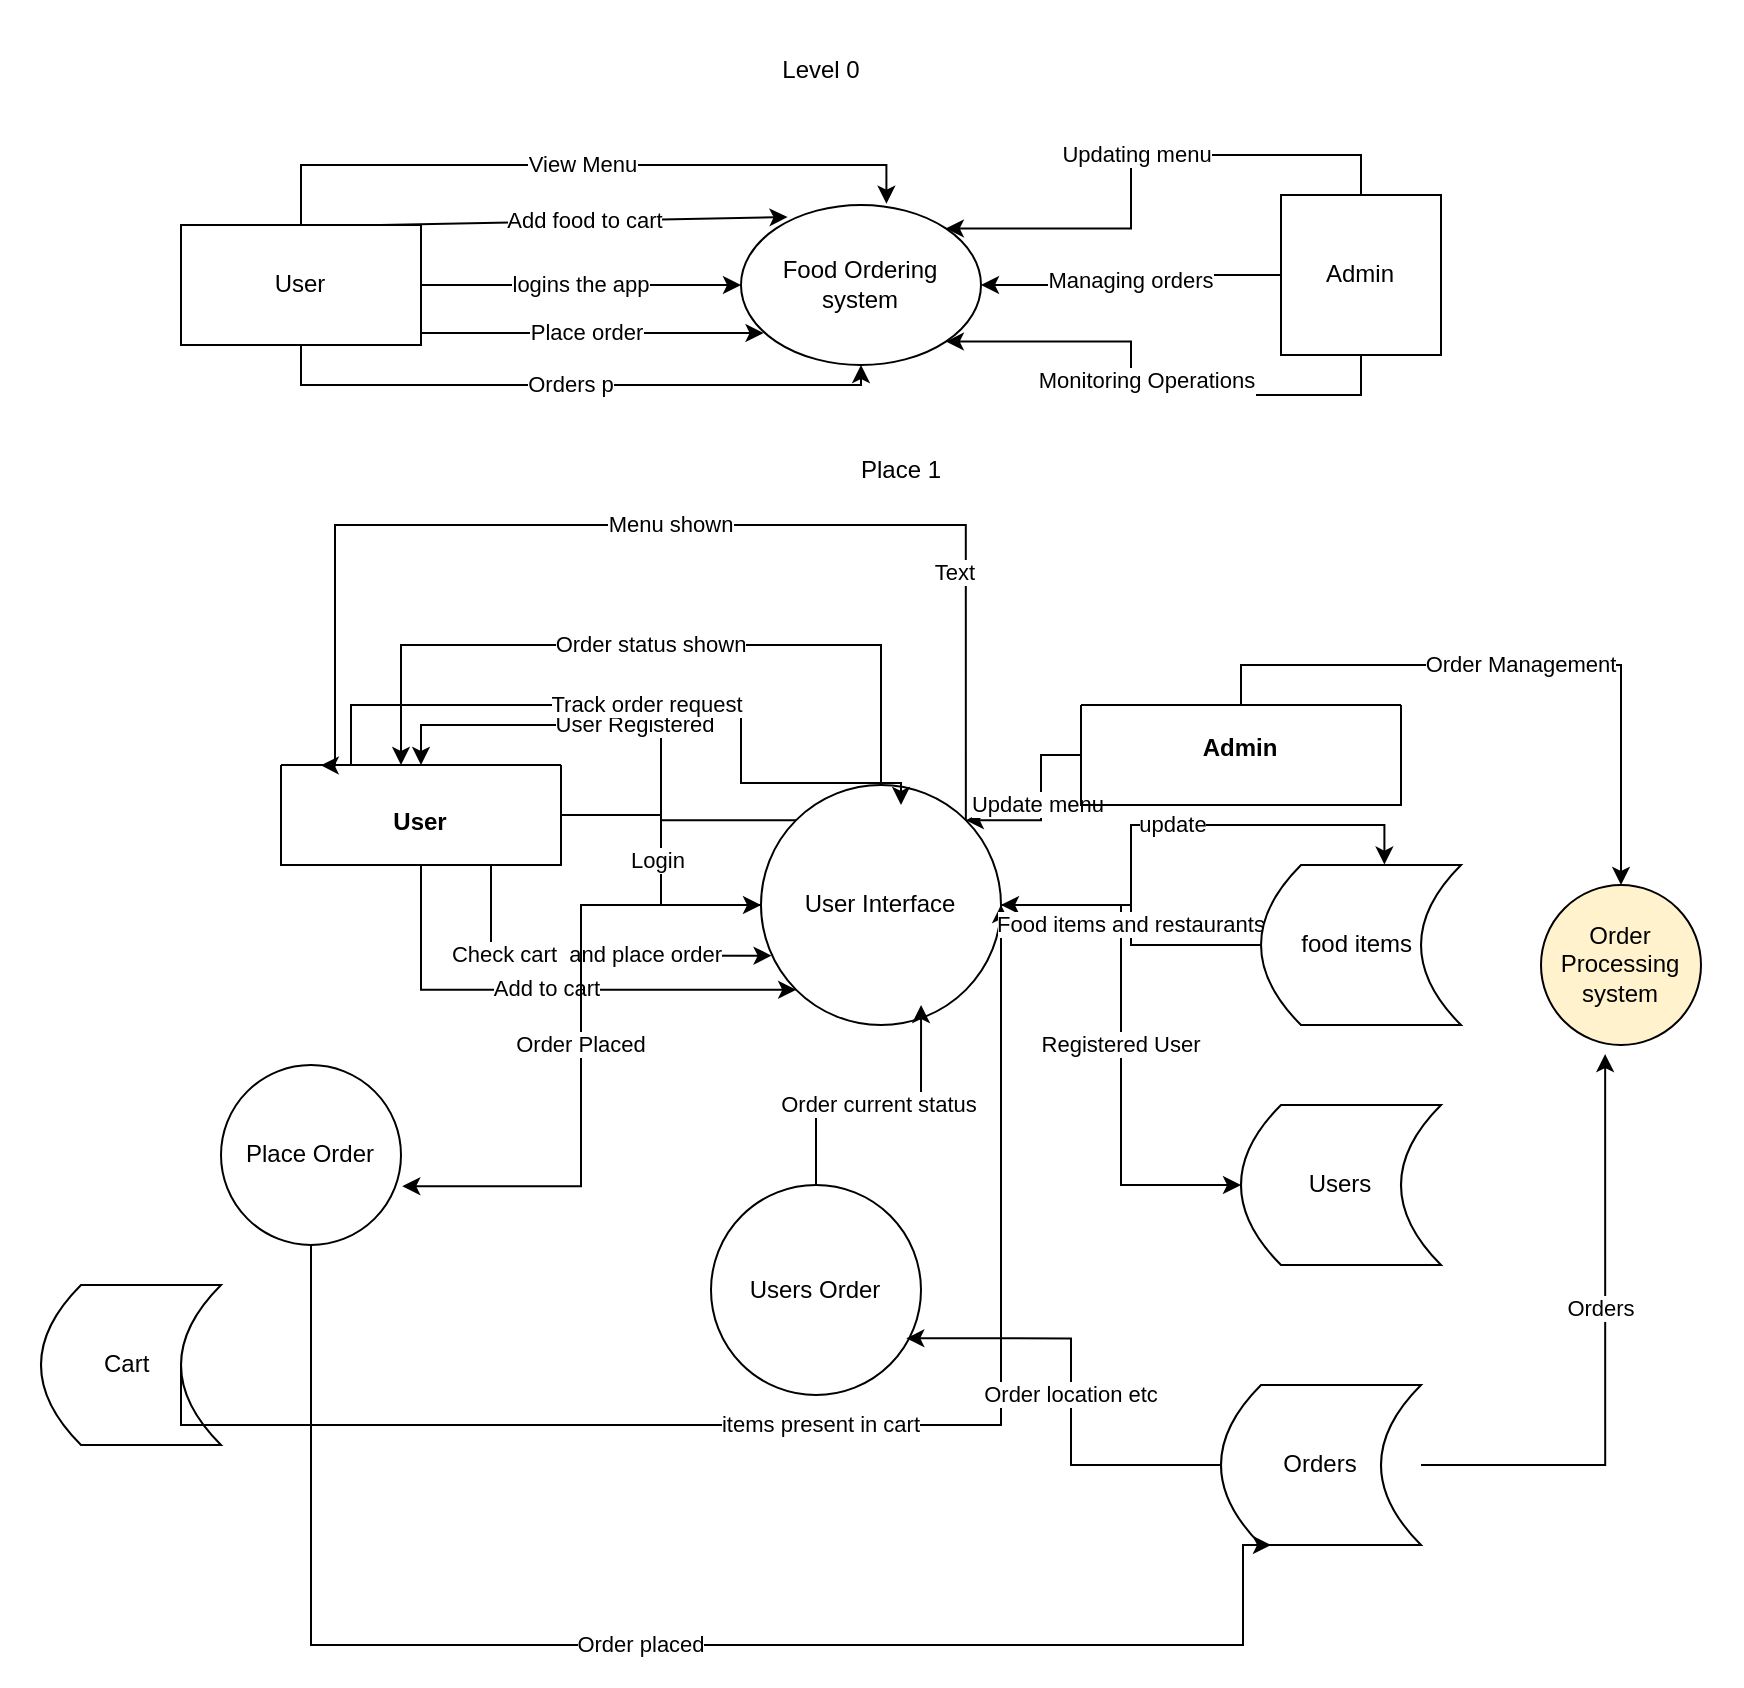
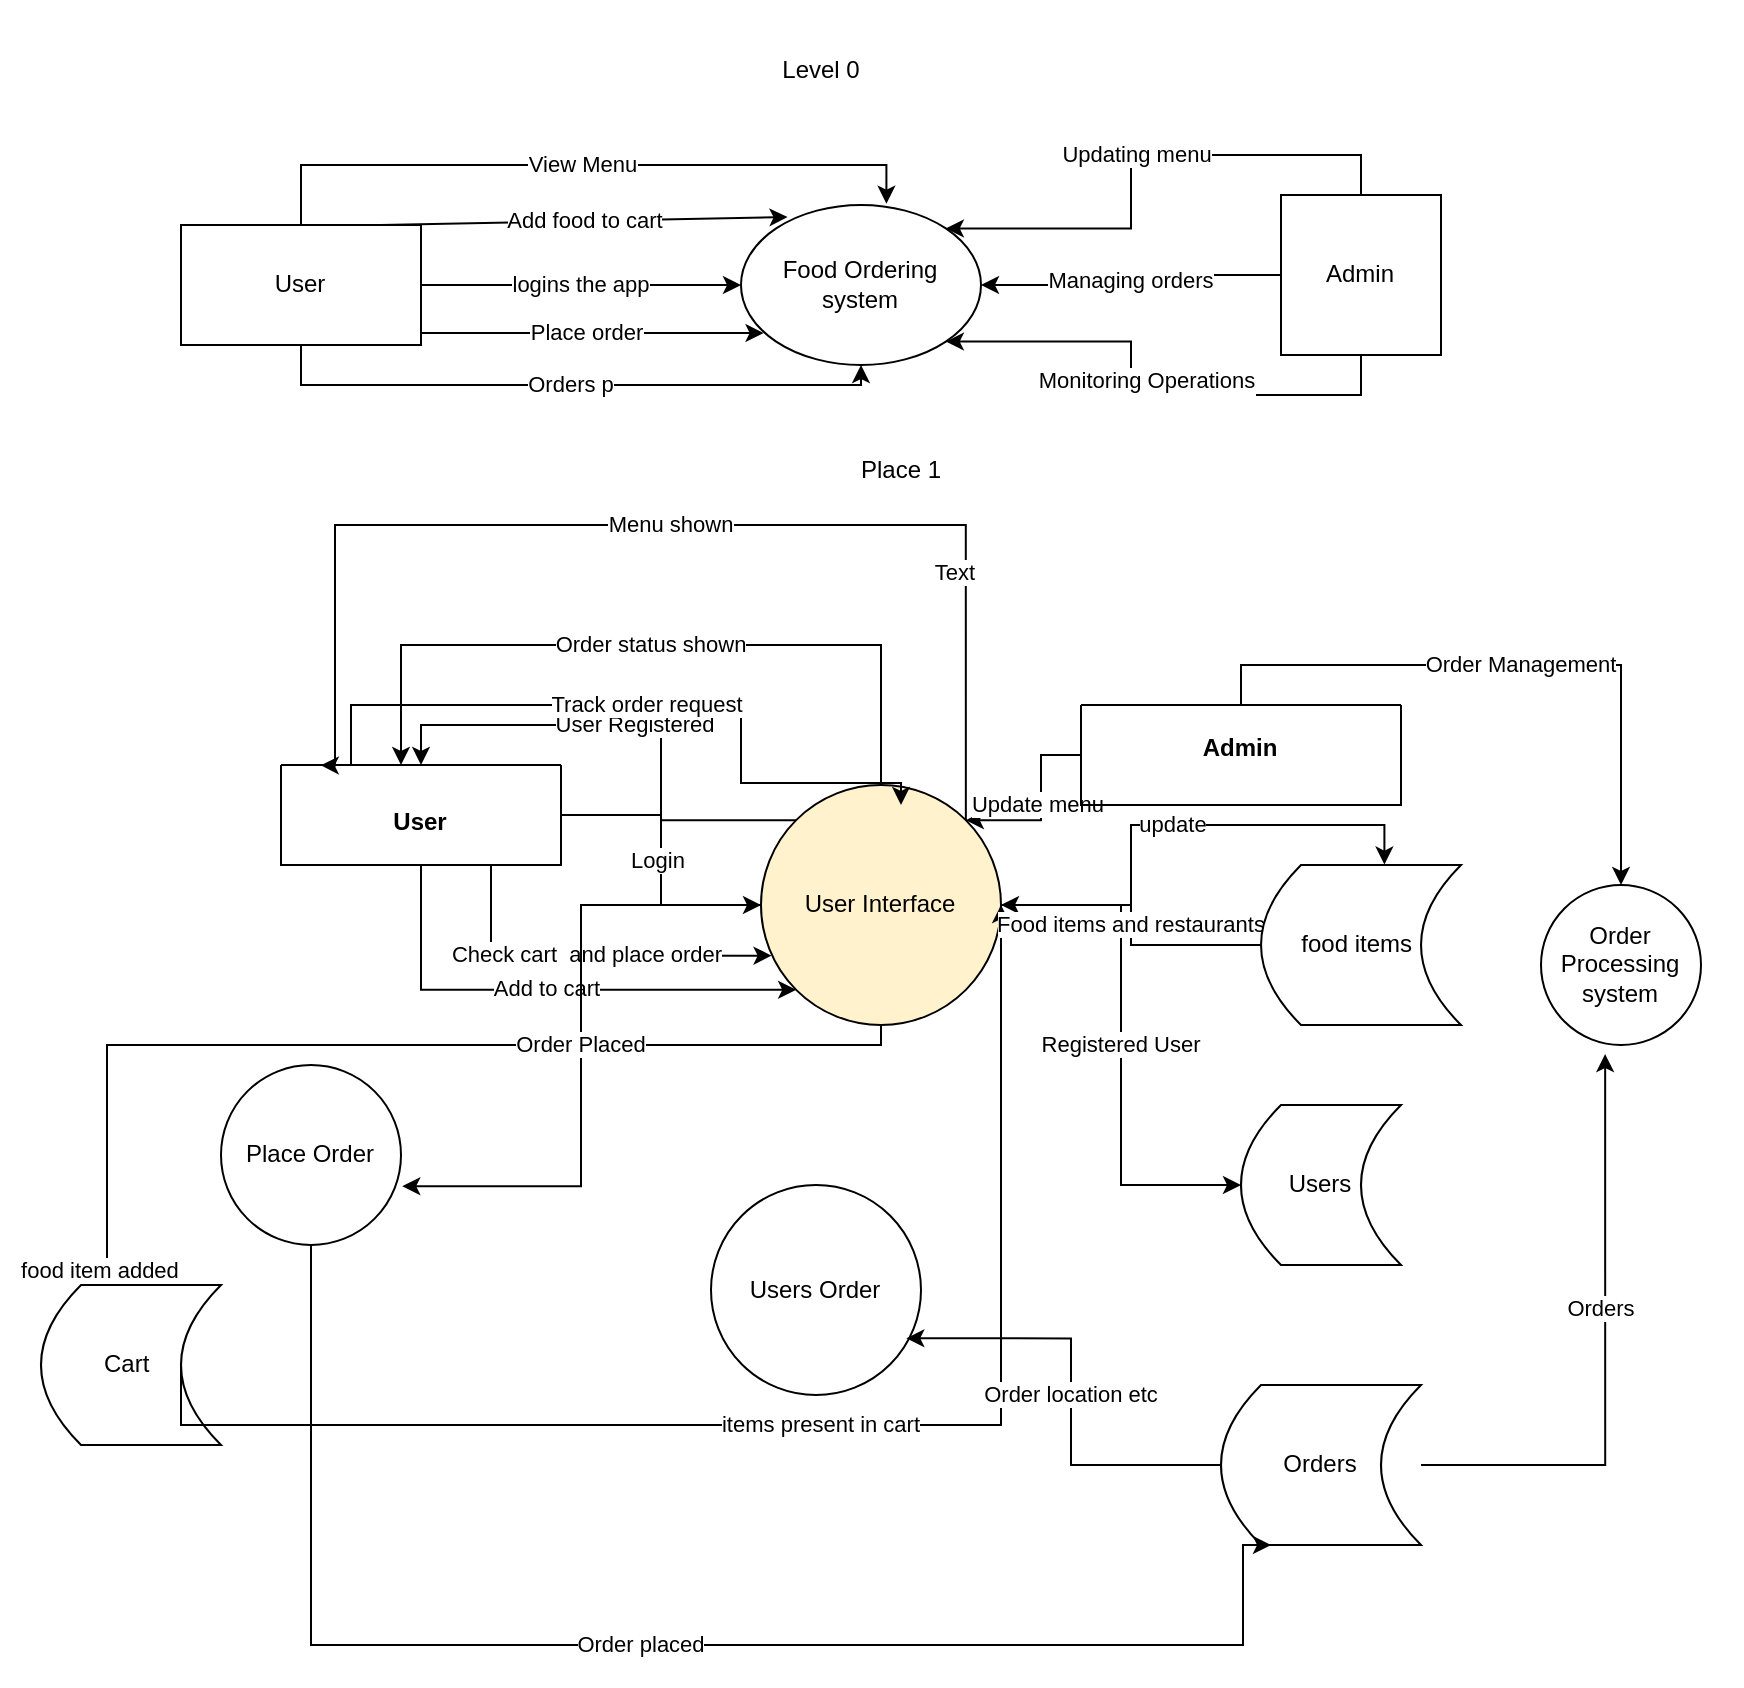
- <mxCell id="28" value="User Interface" style="ellipse;whiteSpace=wrap;html=1;aspect=fixed;" vertex="1" parent="1"><mxGeometry x="380" y="392" width="120" height="120" as="geometry" /></mxCell>
+ <mxCell id="28" value="User Interface" style="ellipse;whiteSpace=wrap;html=1;aspect=fixed;fillColor=#fff2cc;" vertex="1" parent="1"><mxGeometry x="380" y="392" width="120" height="120" as="geometry" /></mxCell>
- <mxCell id="44" value="Order Processing system" style="ellipse;whiteSpace=wrap;html=1;aspect=fixed;fillColor=#fff2cc;" vertex="1" parent="1"><mxGeometry x="770" y="442" width="80" height="80" as="geometry" /></mxCell>
+ <mxCell id="44" value="Order Processing system" style="ellipse;whiteSpace=wrap;html=1;aspect=fixed;" vertex="1" parent="1"><mxGeometry x="770" y="442" width="80" height="80" as="geometry" /></mxCell>
+ <mxCell id="25" style="edgeStyle=orthogonalEdgeStyle;rounded=0;orthogonalLoop=1;jettySize=auto;html=1;exitX=0.5;exitY=1;exitDx=0;exitDy=0;entryX=0.327;entryY=-0.083;entryDx=0;entryDy=0;entryPerimeter=0;" edge="1" parent="1" source="28" target="30"><mxGeometry relative="1" as="geometry"><mxPoint x="80" y="742" as="targetPoint" /><Array as="points"><mxPoint x="440" y="522" /><mxPoint x="53" y="522" /></Array></mxGeometry></mxCell>
+ <mxCell id="26" value="food item added&amp;nbsp;" style="edgeLabel;html=1;align=center;verticalAlign=middle;resizable=0;points=[];" vertex="1" connectable="0" parent="25"><mxGeometry x="0.996" y="-1" relative="1" as="geometry"><mxPoint as="offset" /></mxGeometry></mxCell>
- <mxCell id="39" value="Order current status" style="edgeStyle=orthogonalEdgeStyle;rounded=0;orthogonalLoop=1;jettySize=auto;html=1;entryX=0.667;entryY=0.917;entryDx=0;entryDy=0;entryPerimeter=0;" edge="1" parent="1" source="21" target="28"><mxGeometry relative="1" as="geometry" /></mxCell>
- <mxCell id="29" value="Users" style="shape=dataStorage;whiteSpace=wrap;html=1;fixedSize=1;" vertex="1" parent="1"><mxGeometry x="620" y="552" width="100" height="80" as="geometry" /></mxCell>
+ <mxCell id="29" value="Users" style="shape=dataStorage;whiteSpace=wrap;html=1;fixedSize=1;" vertex="1" parent="1"><mxGeometry x="620" y="552" width="80" height="80" as="geometry" /></mxCell>
